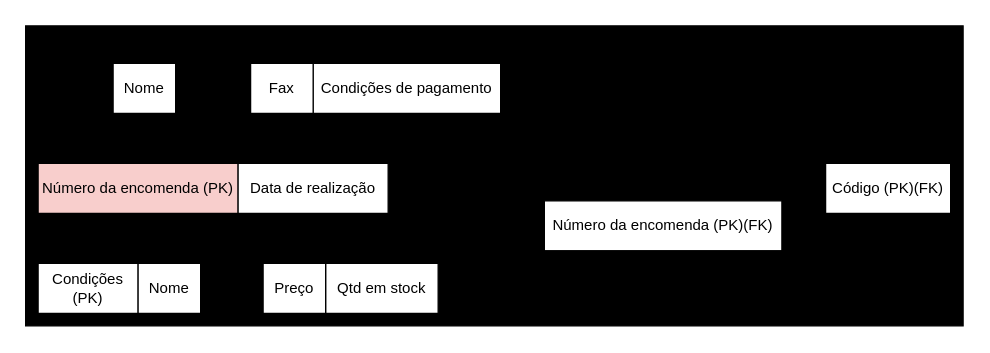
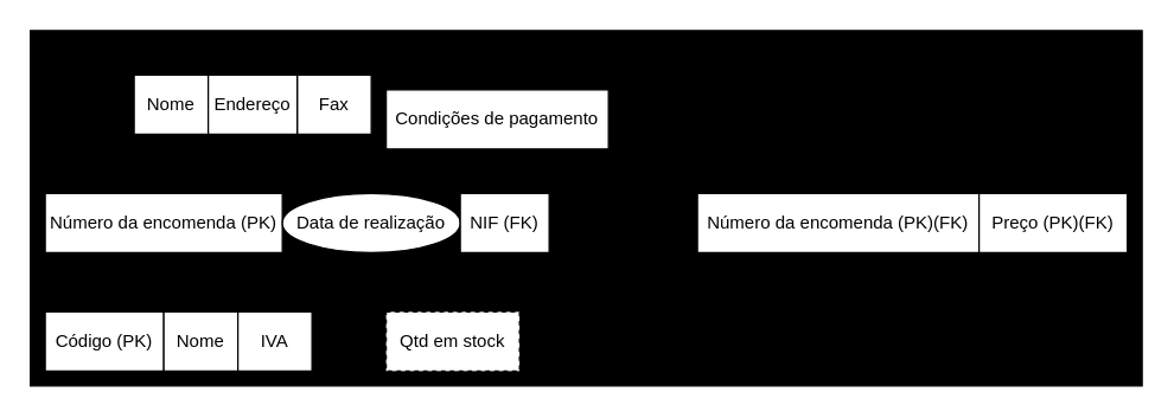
+ <mxCell id="7" value="Endereço" style="rounded=0;whiteSpace=wrap;html=1;" vertex="1" parent="1"><mxGeometry x="140" y="50" width="60" height="40" as="geometry" /></mxCell>
- <mxCell id="5" value="Condições de pagamento" style="rounded=0;whiteSpace=wrap;html=1;" vertex="1" parent="1"><mxGeometry x="250" y="50" width="150" height="40" as="geometry" /></mxCell>
+ <mxCell id="5" value="Condições de pagamento" style="rounded=0;whiteSpace=wrap;html=1;" vertex="1" parent="1"><mxGeometry x="260" y="60" width="150" height="40" as="geometry" /></mxCell>
- <mxCell id="8" value="Número da encomenda (PK)" style="rounded=0;whiteSpace=wrap;html=1;fillColor=#f8cecc;" vertex="1" parent="1"><mxGeometry x="30" y="130" width="160" height="40" as="geometry" /></mxCell>
+ <mxCell id="8" value="Número da encomenda (PK)" style="rounded=0;whiteSpace=wrap;html=1;" vertex="1" parent="1"><mxGeometry x="30" y="130" width="160" height="40" as="geometry" /></mxCell>
- <mxCell id="11" value="Data de realização" style="rounded=0;whiteSpace=wrap;html=1;" vertex="1" parent="1"><mxGeometry x="190" y="130" width="120" height="40" as="geometry" /></mxCell>
+ <mxCell id="11" value="Data de realização" style="ellipse;whiteSpace=wrap;html=1;" vertex="1" parent="1"><mxGeometry x="190" y="130" width="120" height="40" as="geometry" /></mxCell>
+ <mxCell id="12" value="NIF (FK)" style="rounded=0;whiteSpace=wrap;html=1;" vertex="1" parent="1"><mxGeometry x="310" y="130" width="60" height="40" as="geometry" /></mxCell>
- <mxCell id="23" value="Código (PK)(FK)" style="rounded=0;whiteSpace=wrap;html=1;" vertex="1" parent="1"><mxGeometry x="660" y="130" width="100" height="40" as="geometry" /></mxCell>
+ <mxCell id="23" value="Preço (PK)(FK)" style="rounded=0;whiteSpace=wrap;html=1;" vertex="1" parent="1"><mxGeometry x="660" y="130" width="100" height="40" as="geometry" /></mxCell>
- <mxCell id="20" value="Número da encomenda (PK)(FK)" style="rounded=0;whiteSpace=wrap;html=1;" vertex="1" parent="1"><mxGeometry x="435" y="160" width="190" height="40" as="geometry" /></mxCell>
+ <mxCell id="20" value="Número da encomenda (PK)(FK)" style="rounded=0;whiteSpace=wrap;html=1;" vertex="1" parent="1"><mxGeometry x="470" y="130" width="190" height="40" as="geometry" /></mxCell>
- <mxCell id="14" value="Condições (PK)" style="rounded=0;whiteSpace=wrap;html=1;" vertex="1" parent="1"><mxGeometry x="30" y="210" width="80" height="40" as="geometry" /></mxCell>
+ <mxCell id="14" value="Código (PK)" style="rounded=0;whiteSpace=wrap;html=1;" vertex="1" parent="1"><mxGeometry x="30" y="210" width="80" height="40" as="geometry" /></mxCell>
+ <mxCell id="16" value="IVA" style="rounded=0;whiteSpace=wrap;html=1;" vertex="1" parent="1"><mxGeometry x="160" y="210" width="50" height="40" as="geometry" /></mxCell>
- <mxCell id="18" value="Preço" style="rounded=0;whiteSpace=wrap;html=1;" vertex="1" parent="1"><mxGeometry x="210" y="210" width="50" height="40" as="geometry" /></mxCell>
- <mxCell id="17" value="Qtd em stock" style="rounded=0;whiteSpace=wrap;html=1;" vertex="1" parent="1"><mxGeometry x="260" y="210" width="90" height="40" as="geometry" /></mxCell>
+ <mxCell id="17" value="Qtd em stock" style="rounded=0;whiteSpace=wrap;html=1;dashed=1;" vertex="1" parent="1"><mxGeometry x="260" y="210" width="90" height="40" as="geometry" /></mxCell>
